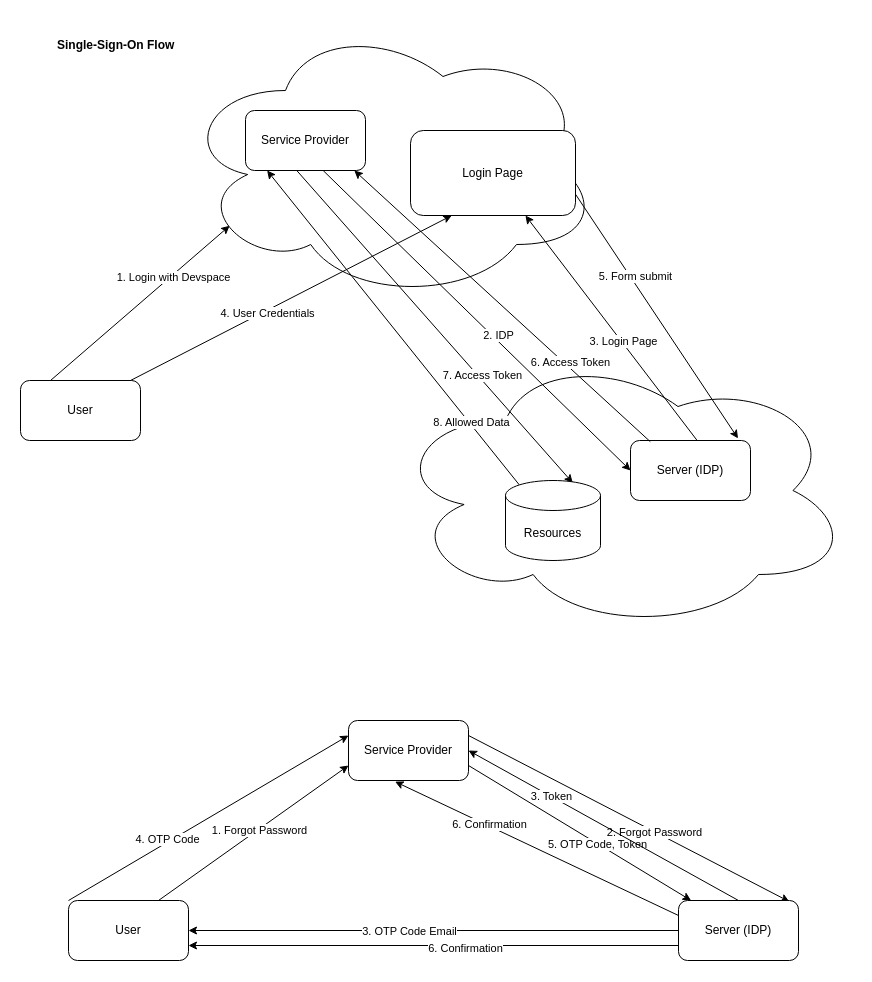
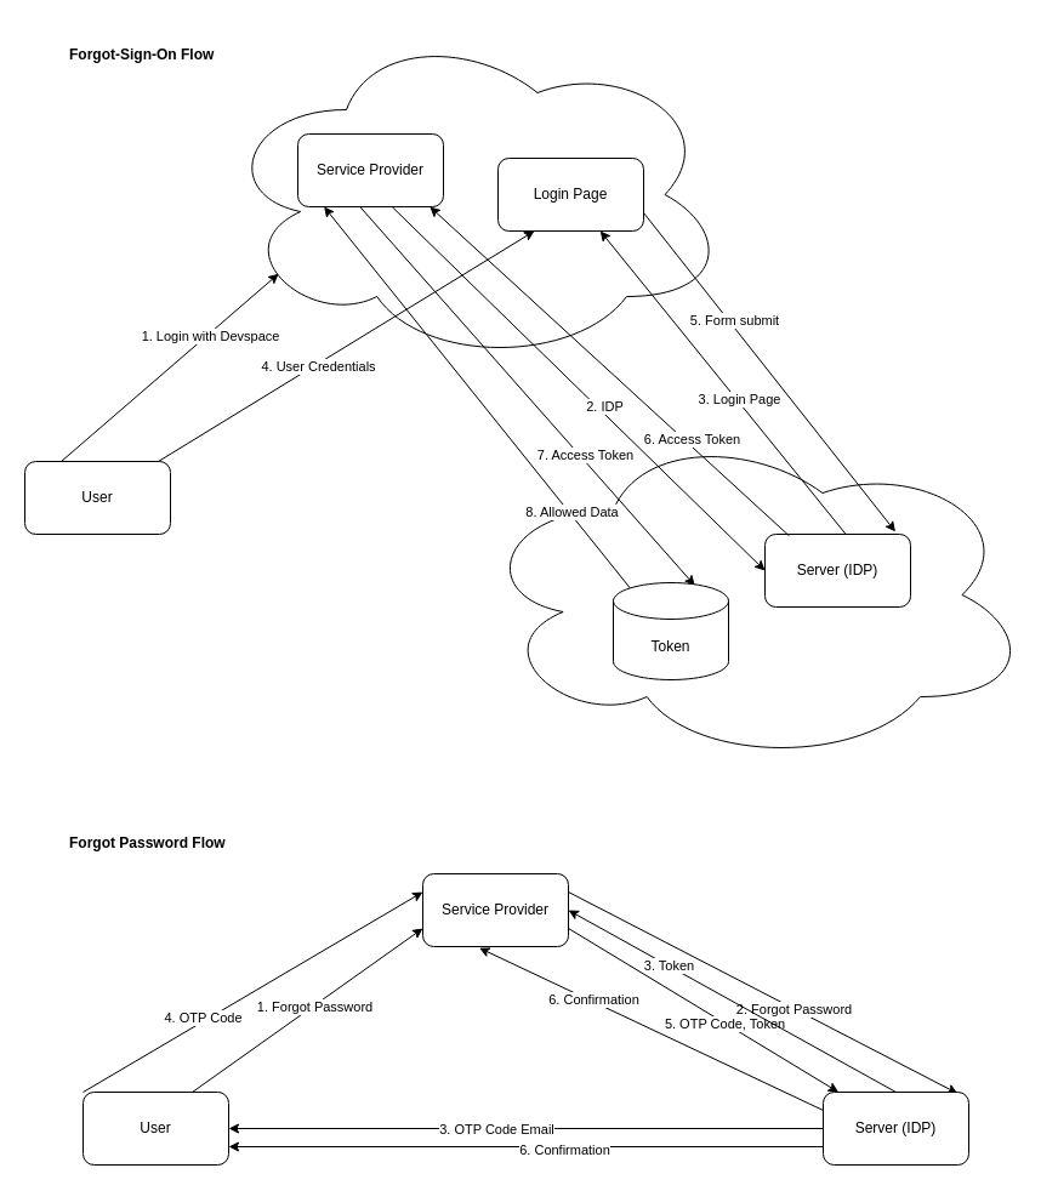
- <mxCell id="45" value="Single-Sign-On Flow" style="text;html=1;strokeColor=none;fillColor=none;align=left;verticalAlign=middle;whiteSpace=wrap;rounded=0;fontStyle=1" vertex="1" parent="1"><mxGeometry x="55" y="30" width="133" height="30" as="geometry" /></mxCell>
+ <mxCell id="45" value="Forgot-Sign-On Flow" style="text;html=1;strokeColor=none;fillColor=none;align=left;verticalAlign=middle;whiteSpace=wrap;rounded=0;fontStyle=1" vertex="1" parent="1"><mxGeometry x="55" y="30" width="133" height="30" as="geometry" /></mxCell>
- <mxCell id="13" value="Login Page" style="rounded=1;whiteSpace=wrap;html=1;" parent="1" vertex="1"><mxGeometry x="410" y="130" width="165" height="85" as="geometry" /></mxCell>
+ <mxCell id="13" value="Login Page" style="rounded=1;whiteSpace=wrap;html=1;" parent="1" vertex="1"><mxGeometry x="410" y="130" width="120" height="60" as="geometry" /></mxCell>
- <mxCell id="24" value="Resources" style="shape=cylinder3;whiteSpace=wrap;html=1;boundedLbl=1;backgroundOutline=1;size=15;rounded=1;" parent="1" vertex="1"><mxGeometry x="505" y="480" width="95" height="80" as="geometry" /></mxCell>
+ <mxCell id="24" value="Token" style="shape=cylinder3;whiteSpace=wrap;html=1;boundedLbl=1;backgroundOutline=1;size=15;rounded=1;" parent="1" vertex="1"><mxGeometry x="505" y="480" width="95" height="80" as="geometry" /></mxCell>
+ <mxCell id="44" value="Forgot Password Flow" style="text;html=1;strokeColor=none;fillColor=none;align=left;verticalAlign=middle;whiteSpace=wrap;rounded=0;fontStyle=1" vertex="1" parent="1"><mxGeometry x="55" y="680" width="133" height="30" as="geometry" /></mxCell>
